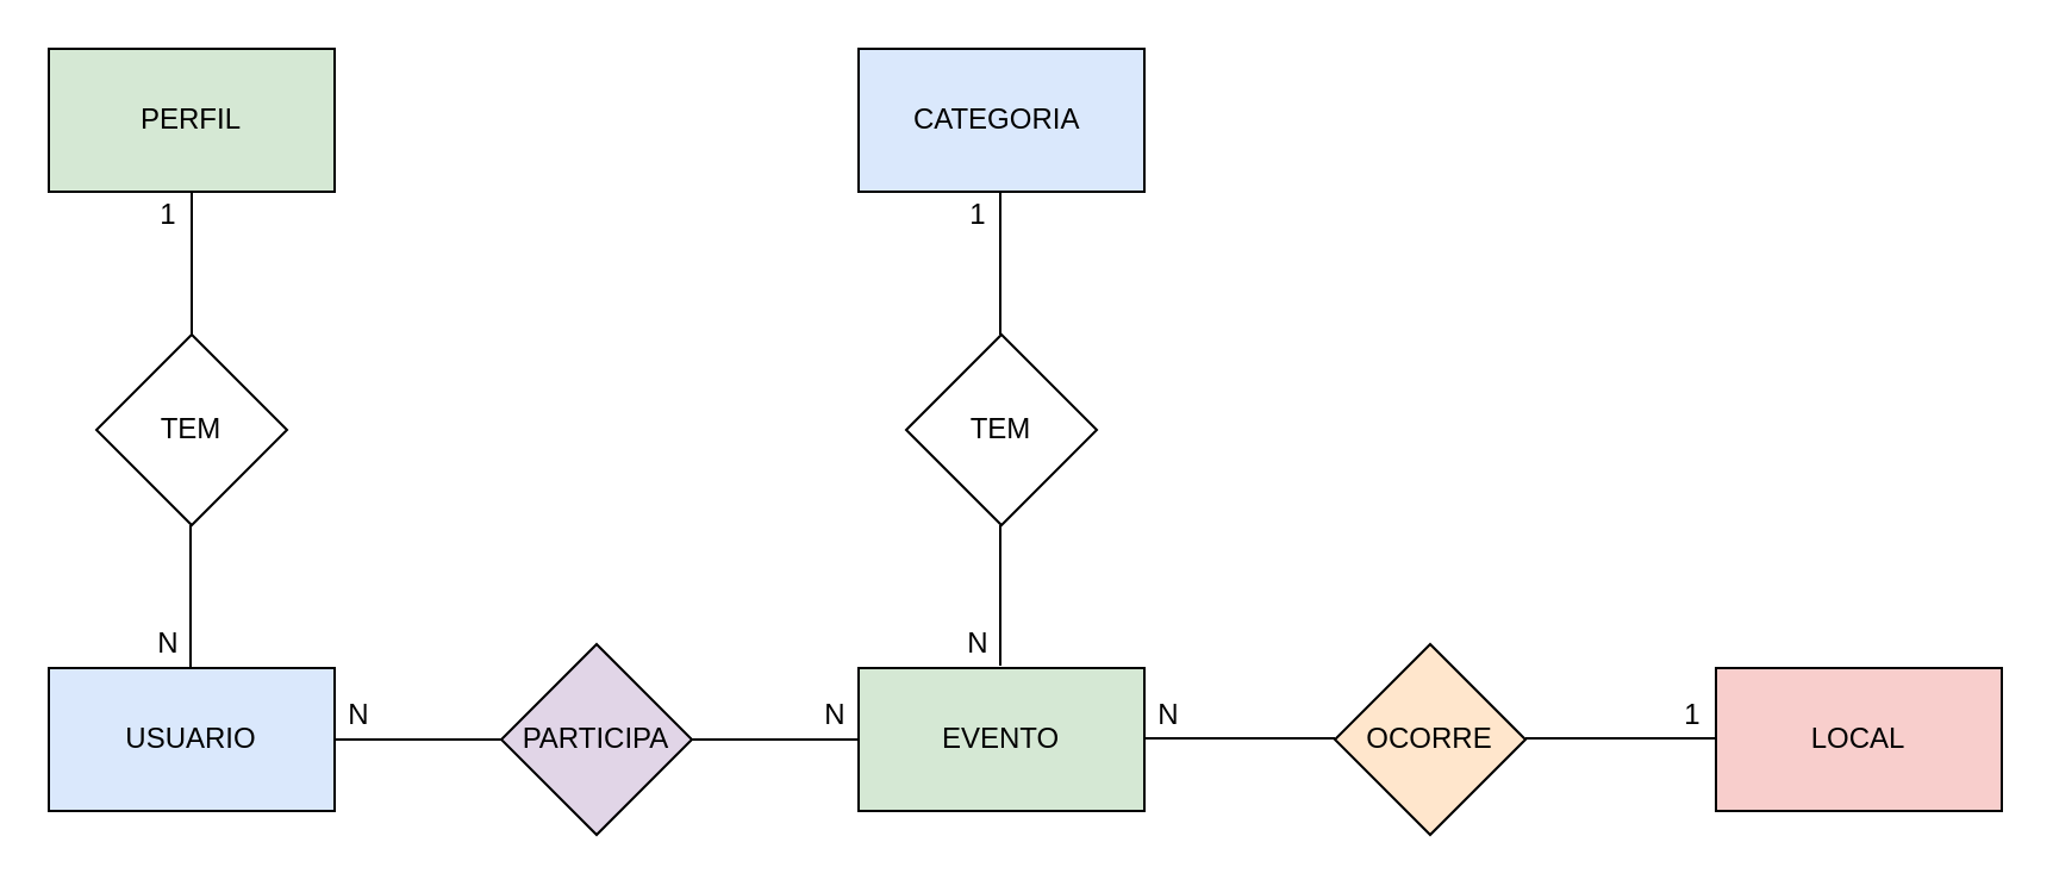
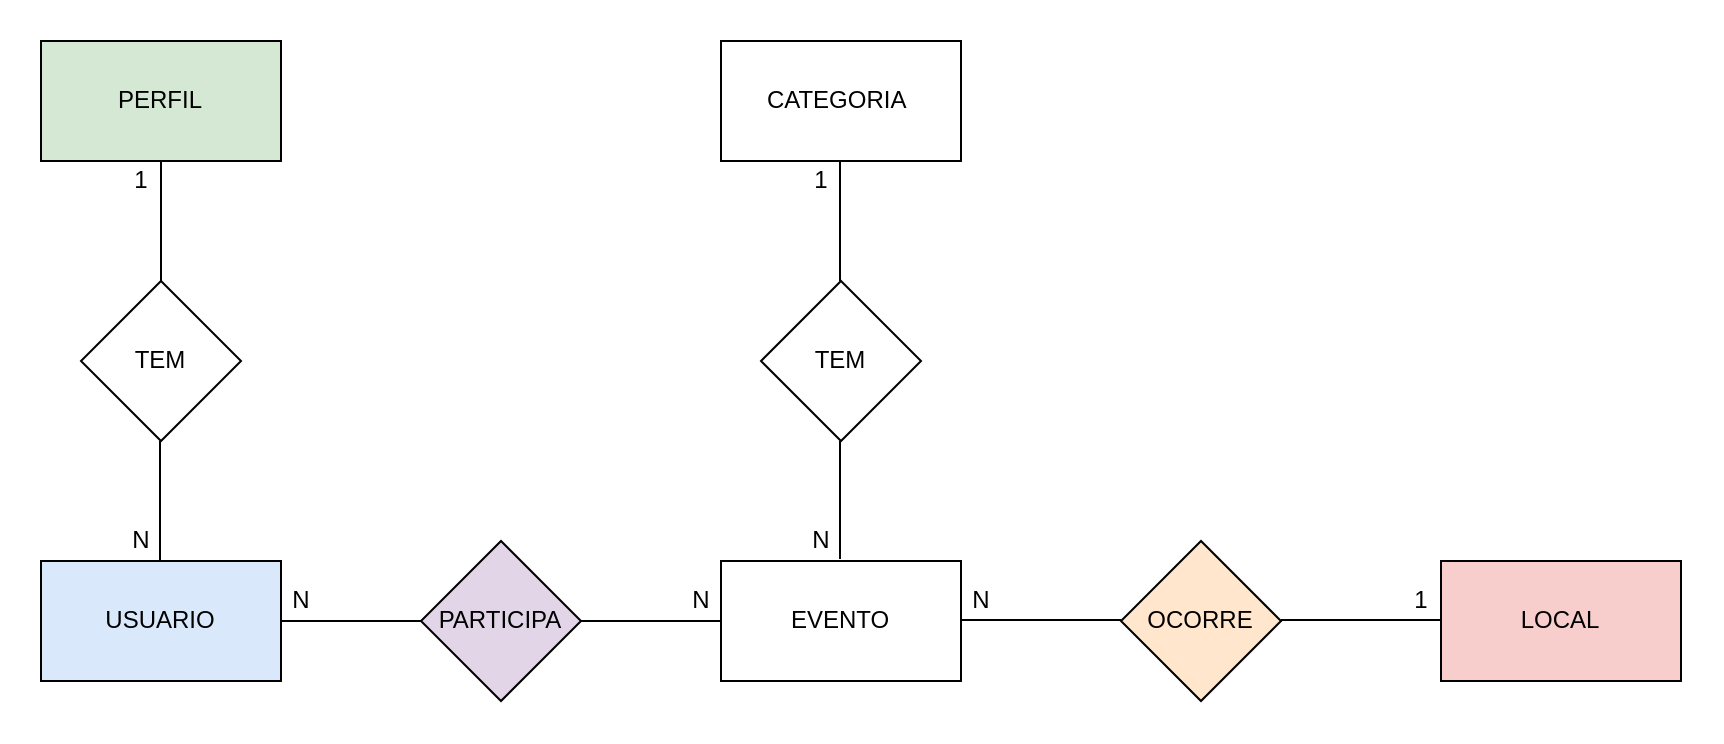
- <mxCell id="17" value="CATEGORIA&amp;nbsp;" style="rounded=0;whiteSpace=wrap;html=1;fillColor=#dae8fc;" vertex="1" parent="1"><mxGeometry x="360" y="20" width="120" height="60" as="geometry" /></mxCell>
+ <mxCell id="17" value="CATEGORIA&amp;nbsp;" style="rounded=0;whiteSpace=wrap;html=1;" vertex="1" parent="1"><mxGeometry x="360" y="20" width="120" height="60" as="geometry" /></mxCell>
- <mxCell id="10" value="EVENTO" style="rounded=0;whiteSpace=wrap;html=1;fillColor=#d5e8d4;" vertex="1" parent="1"><mxGeometry x="360" y="280" width="120" height="60" as="geometry" /></mxCell>
+ <mxCell id="10" value="EVENTO" style="rounded=0;whiteSpace=wrap;html=1;" vertex="1" parent="1"><mxGeometry x="360" y="280" width="120" height="60" as="geometry" /></mxCell>
